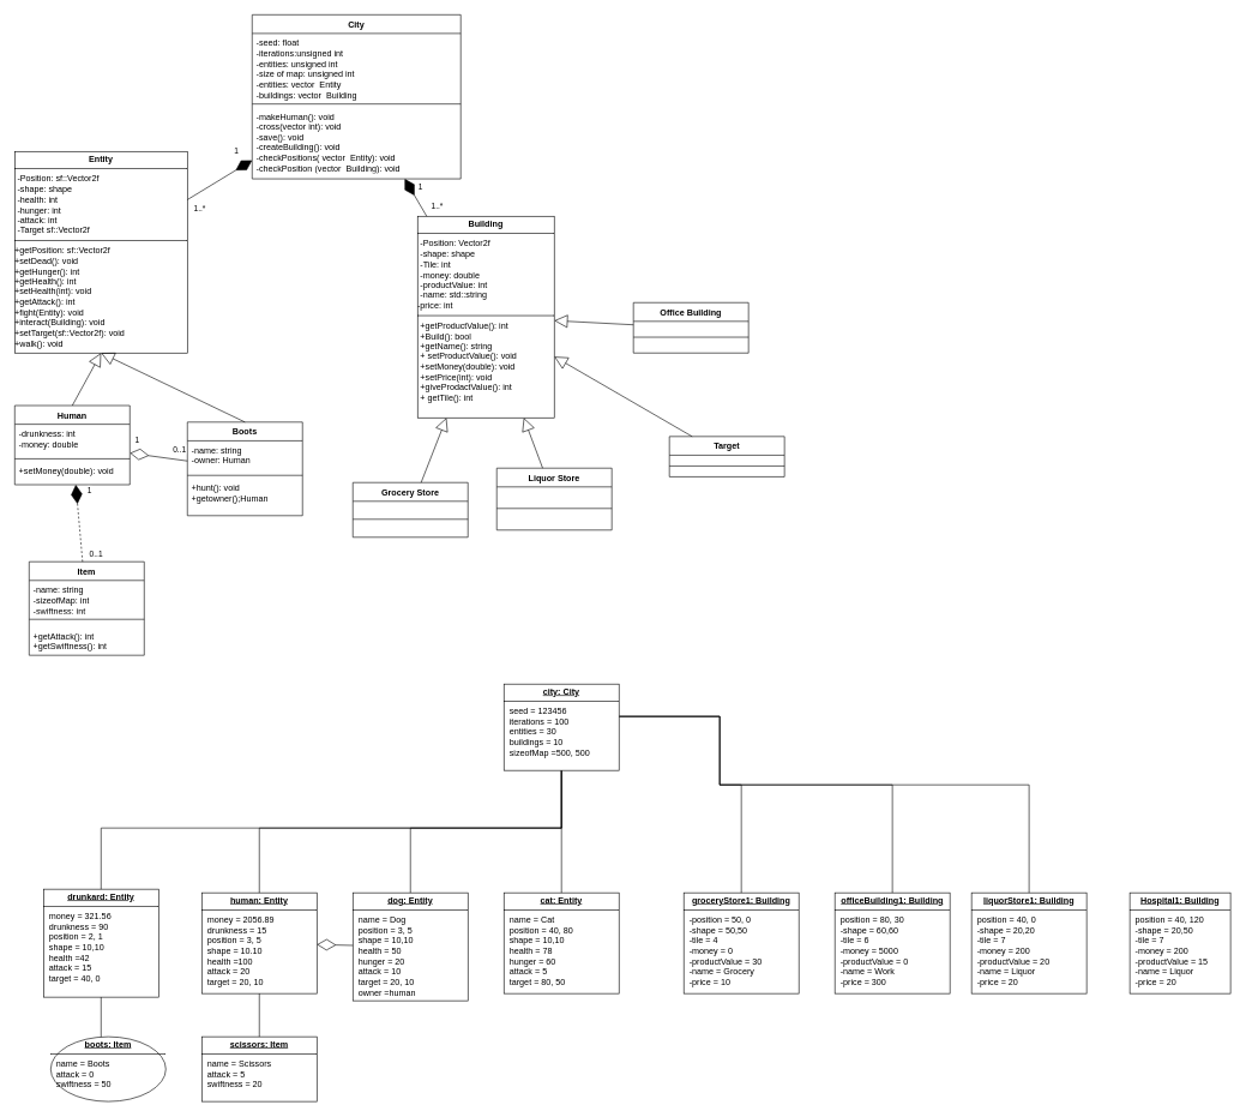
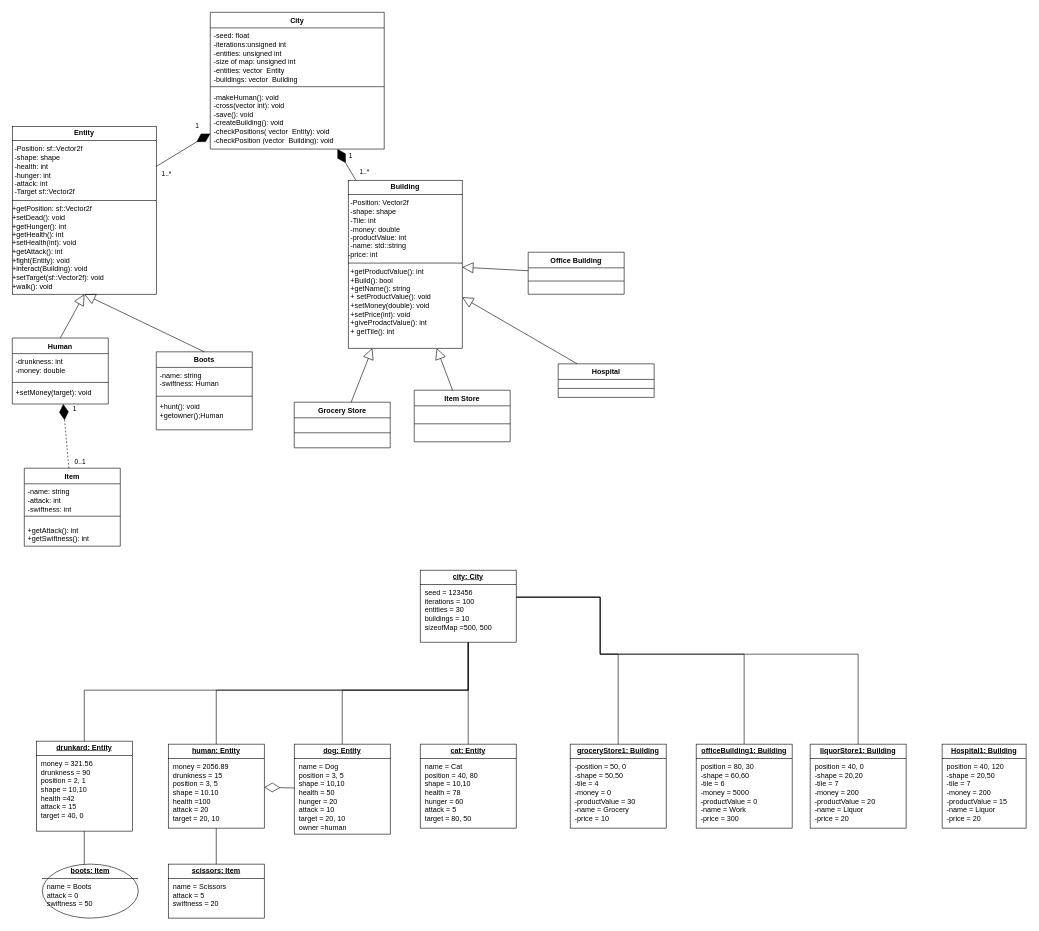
- <mxCell id="26" value="Target" style="swimlane;fontStyle=1;align=center;verticalAlign=top;childLayout=stackLayout;horizontal=1;startSize=26;horizontalStack=0;resizeParent=1;resizeParentMax=0;resizeLast=0;collapsible=1;marginBottom=0;whiteSpace=wrap;html=1;" parent="1" vertex="1"><mxGeometry x="930" y="606" width="160" height="56" as="geometry" /></mxCell>
+ <mxCell id="26" value="Hospital" style="swimlane;fontStyle=1;align=center;verticalAlign=top;childLayout=stackLayout;horizontal=1;startSize=26;horizontalStack=0;resizeParent=1;resizeParentMax=0;resizeLast=0;collapsible=1;marginBottom=0;whiteSpace=wrap;html=1;" parent="1" vertex="1"><mxGeometry x="930" y="606" width="160" height="56" as="geometry" /></mxCell>
- <mxCell id="13" value="&lt;div&gt;&lt;span style=&quot;background-color: transparent; color: light-dark(rgb(0, 0, 0), rgb(255, 255, 255));&quot;&gt;-name: string&lt;/span&gt;&lt;/div&gt;&lt;div&gt;&lt;span style=&quot;background-color: transparent; color: light-dark(rgb(0, 0, 0), rgb(255, 255, 255));&quot;&gt;-owner: Human&lt;/span&gt;&lt;/div&gt;" style="text;strokeColor=none;fillColor=none;align=left;verticalAlign=top;spacingLeft=4;spacingRight=4;overflow=hidden;rotatable=0;points=[[0,0.5],[1,0.5]];portConstraint=eastwest;whiteSpace=wrap;html=1;" parent="12" vertex="1"><mxGeometry y="26" width="160" height="44" as="geometry" /></mxCell>
+ <mxCell id="13" value="&lt;div&gt;&lt;span style=&quot;background-color: transparent; color: light-dark(rgb(0, 0, 0), rgb(255, 255, 255));&quot;&gt;-name: string&lt;/span&gt;&lt;/div&gt;&lt;div&gt;&lt;span style=&quot;background-color: transparent; color: light-dark(rgb(0, 0, 0), rgb(255, 255, 255));&quot;&gt;-swiftness: Human&lt;/span&gt;&lt;/div&gt;" style="text;strokeColor=none;fillColor=none;align=left;verticalAlign=top;spacingLeft=4;spacingRight=4;overflow=hidden;rotatable=0;points=[[0,0.5],[1,0.5]];portConstraint=eastwest;whiteSpace=wrap;html=1;" parent="12" vertex="1"><mxGeometry y="26" width="160" height="44" as="geometry" /></mxCell>
- <mxCell id="36" value="1" style="endArrow=diamondThin;endFill=0;endSize=24;html=1;rounded=0;" parent="1" source="12" target="8" edge="1"><mxGeometry x="0.8" y="-19" width="160" relative="1" as="geometry"><mxPoint x="230" y="800" as="sourcePoint" /><mxPoint x="390" y="800" as="targetPoint" /><mxPoint as="offset" /></mxGeometry></mxCell>
- <mxCell id="37" value="0..1" style="edgeLabel;html=1;align=center;verticalAlign=middle;resizable=0;points=[];" parent="36" vertex="1" connectable="0"><mxGeometry x="-0.187" y="1" relative="1" as="geometry"><mxPoint x="21" y="-13" as="offset" /></mxGeometry></mxCell>
- <mxCell id="11" value="&lt;div&gt;&lt;span style=&quot;background-color: transparent; color: light-dark(rgb(0, 0, 0), rgb(255, 255, 255));&quot;&gt;+setMoney(double): void&lt;/span&gt;&lt;/div&gt;" style="text;strokeColor=none;fillColor=none;align=left;verticalAlign=top;spacingLeft=4;spacingRight=4;overflow=hidden;rotatable=0;points=[[0,0.5],[1,0.5]];portConstraint=eastwest;whiteSpace=wrap;html=1;" parent="8" vertex="1"><mxGeometry y="78" width="160" height="32" as="geometry" /></mxCell>
+ <mxCell id="11" value="&lt;div&gt;&lt;span style=&quot;background-color: transparent; color: light-dark(rgb(0, 0, 0), rgb(255, 255, 255));&quot;&gt;+setMoney(target): void&lt;/span&gt;&lt;/div&gt;" style="text;strokeColor=none;fillColor=none;align=left;verticalAlign=top;spacingLeft=4;spacingRight=4;overflow=hidden;rotatable=0;points=[[0,0.5],[1,0.5]];portConstraint=eastwest;whiteSpace=wrap;html=1;" parent="8" vertex="1"><mxGeometry y="78" width="160" height="32" as="geometry" /></mxCell>
- <mxCell id="24" value="Liquor Store" style="swimlane;fontStyle=1;align=center;verticalAlign=top;childLayout=stackLayout;horizontal=1;startSize=26;horizontalStack=0;resizeParent=1;resizeParentMax=0;resizeLast=0;collapsible=1;marginBottom=0;whiteSpace=wrap;html=1;" parent="1" vertex="1"><mxGeometry x="690" y="650" width="160" height="86" as="geometry" /></mxCell>
+ <mxCell id="24" value="Item Store" style="swimlane;fontStyle=1;align=center;verticalAlign=top;childLayout=stackLayout;horizontal=1;startSize=26;horizontalStack=0;resizeParent=1;resizeParentMax=0;resizeLast=0;collapsible=1;marginBottom=0;whiteSpace=wrap;html=1;" parent="1" vertex="1"><mxGeometry x="690" y="650" width="160" height="86" as="geometry" /></mxCell>
- <mxCell id="17" value="&lt;div&gt;-name: string&lt;/div&gt;&lt;div&gt;-sizeofMap: int&lt;/div&gt;&lt;div&gt;-swiftness: int&lt;/div&gt;" style="text;strokeColor=none;fillColor=none;align=left;verticalAlign=top;spacingLeft=4;spacingRight=4;overflow=hidden;rotatable=0;points=[[0,0.5],[1,0.5]];portConstraint=eastwest;whiteSpace=wrap;html=1;" parent="16" vertex="1"><mxGeometry y="26" width="160" height="44" as="geometry" /></mxCell>
+ <mxCell id="17" value="&lt;div&gt;-name: string&lt;/div&gt;&lt;div&gt;-attack: int&lt;/div&gt;&lt;div&gt;-swiftness: int&lt;/div&gt;" style="text;strokeColor=none;fillColor=none;align=left;verticalAlign=top;spacingLeft=4;spacingRight=4;overflow=hidden;rotatable=0;points=[[0,0.5],[1,0.5]];portConstraint=eastwest;whiteSpace=wrap;html=1;" parent="16" vertex="1"><mxGeometry y="26" width="160" height="44" as="geometry" /></mxCell>
